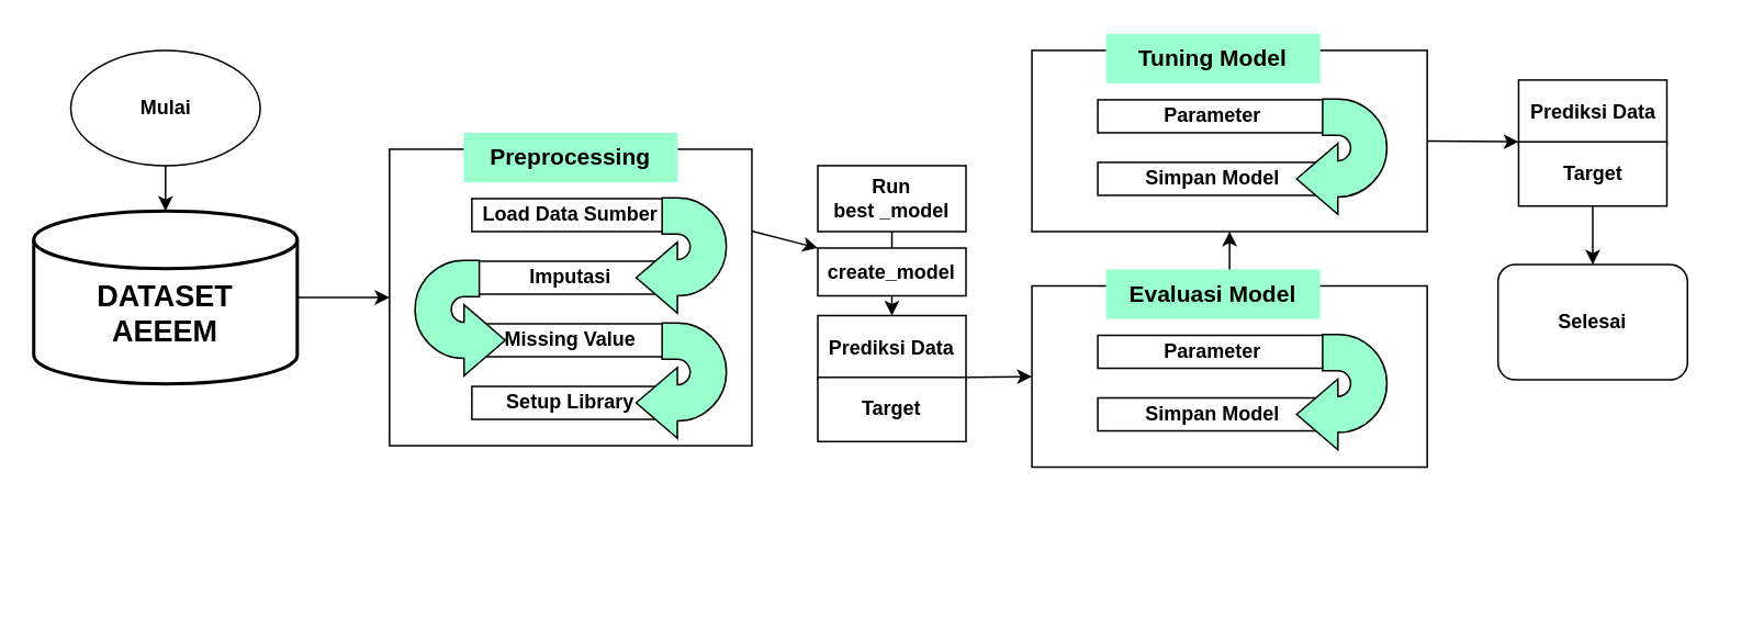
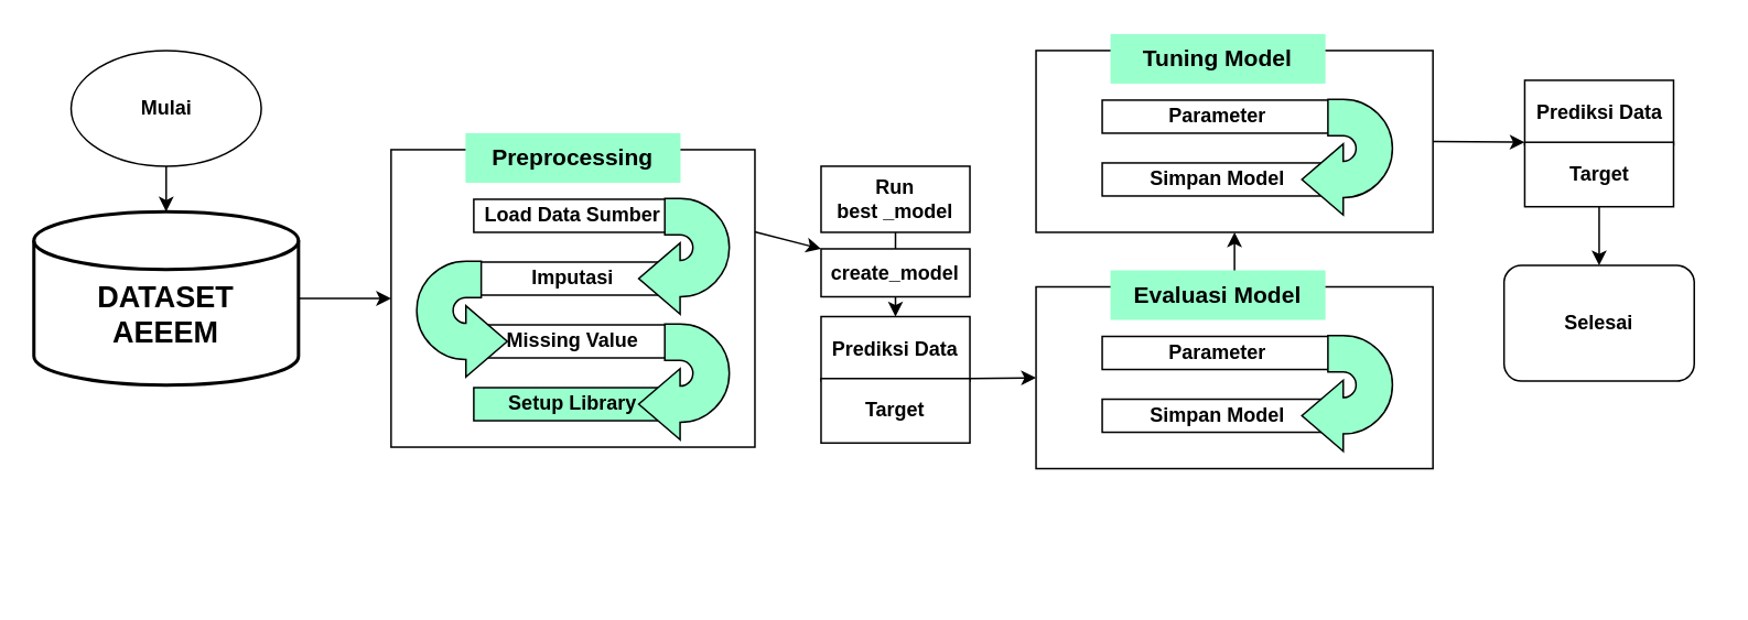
- <mxCell id="17" value="&lt;b&gt;Setup Library&lt;/b&gt;" style="rounded=0;whiteSpace=wrap;html=1;" parent="11" vertex="1"><mxGeometry x="50" y="154" width="120" height="20" as="geometry" /></mxCell>
+ <mxCell id="17" value="&lt;b&gt;Setup Library&lt;/b&gt;" style="rounded=0;whiteSpace=wrap;html=1;fillColor=#99ffcc;" parent="11" vertex="1"><mxGeometry x="50" y="154" width="120" height="20" as="geometry" /></mxCell>
